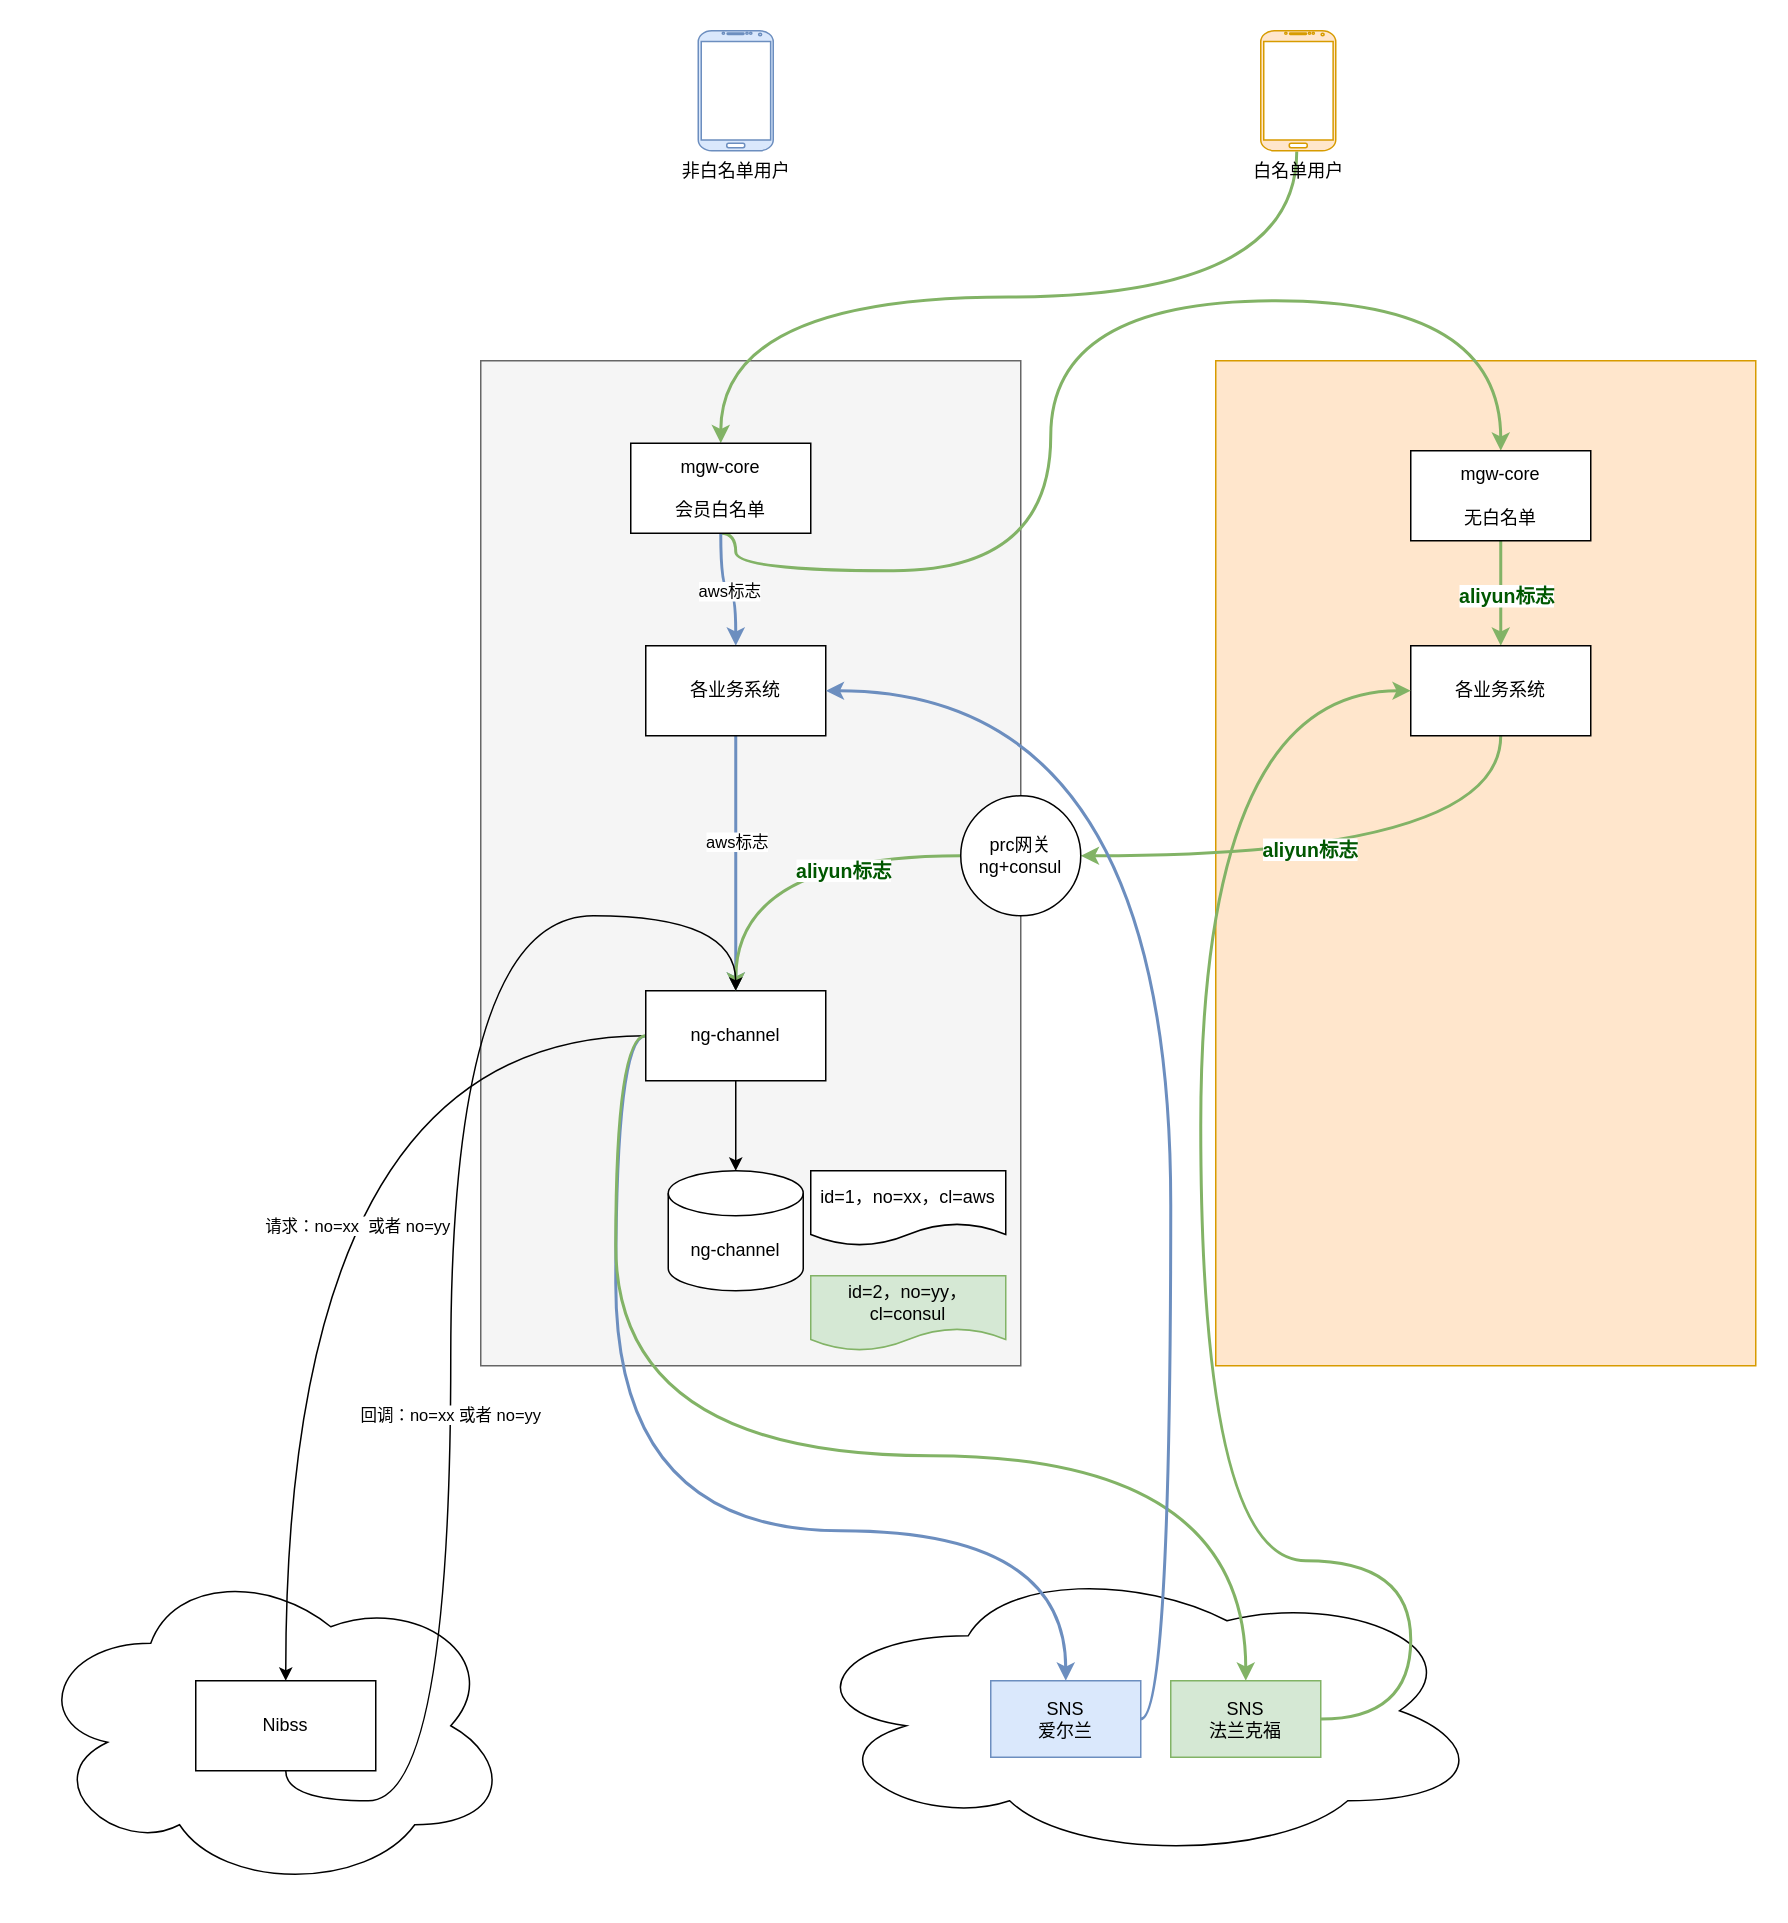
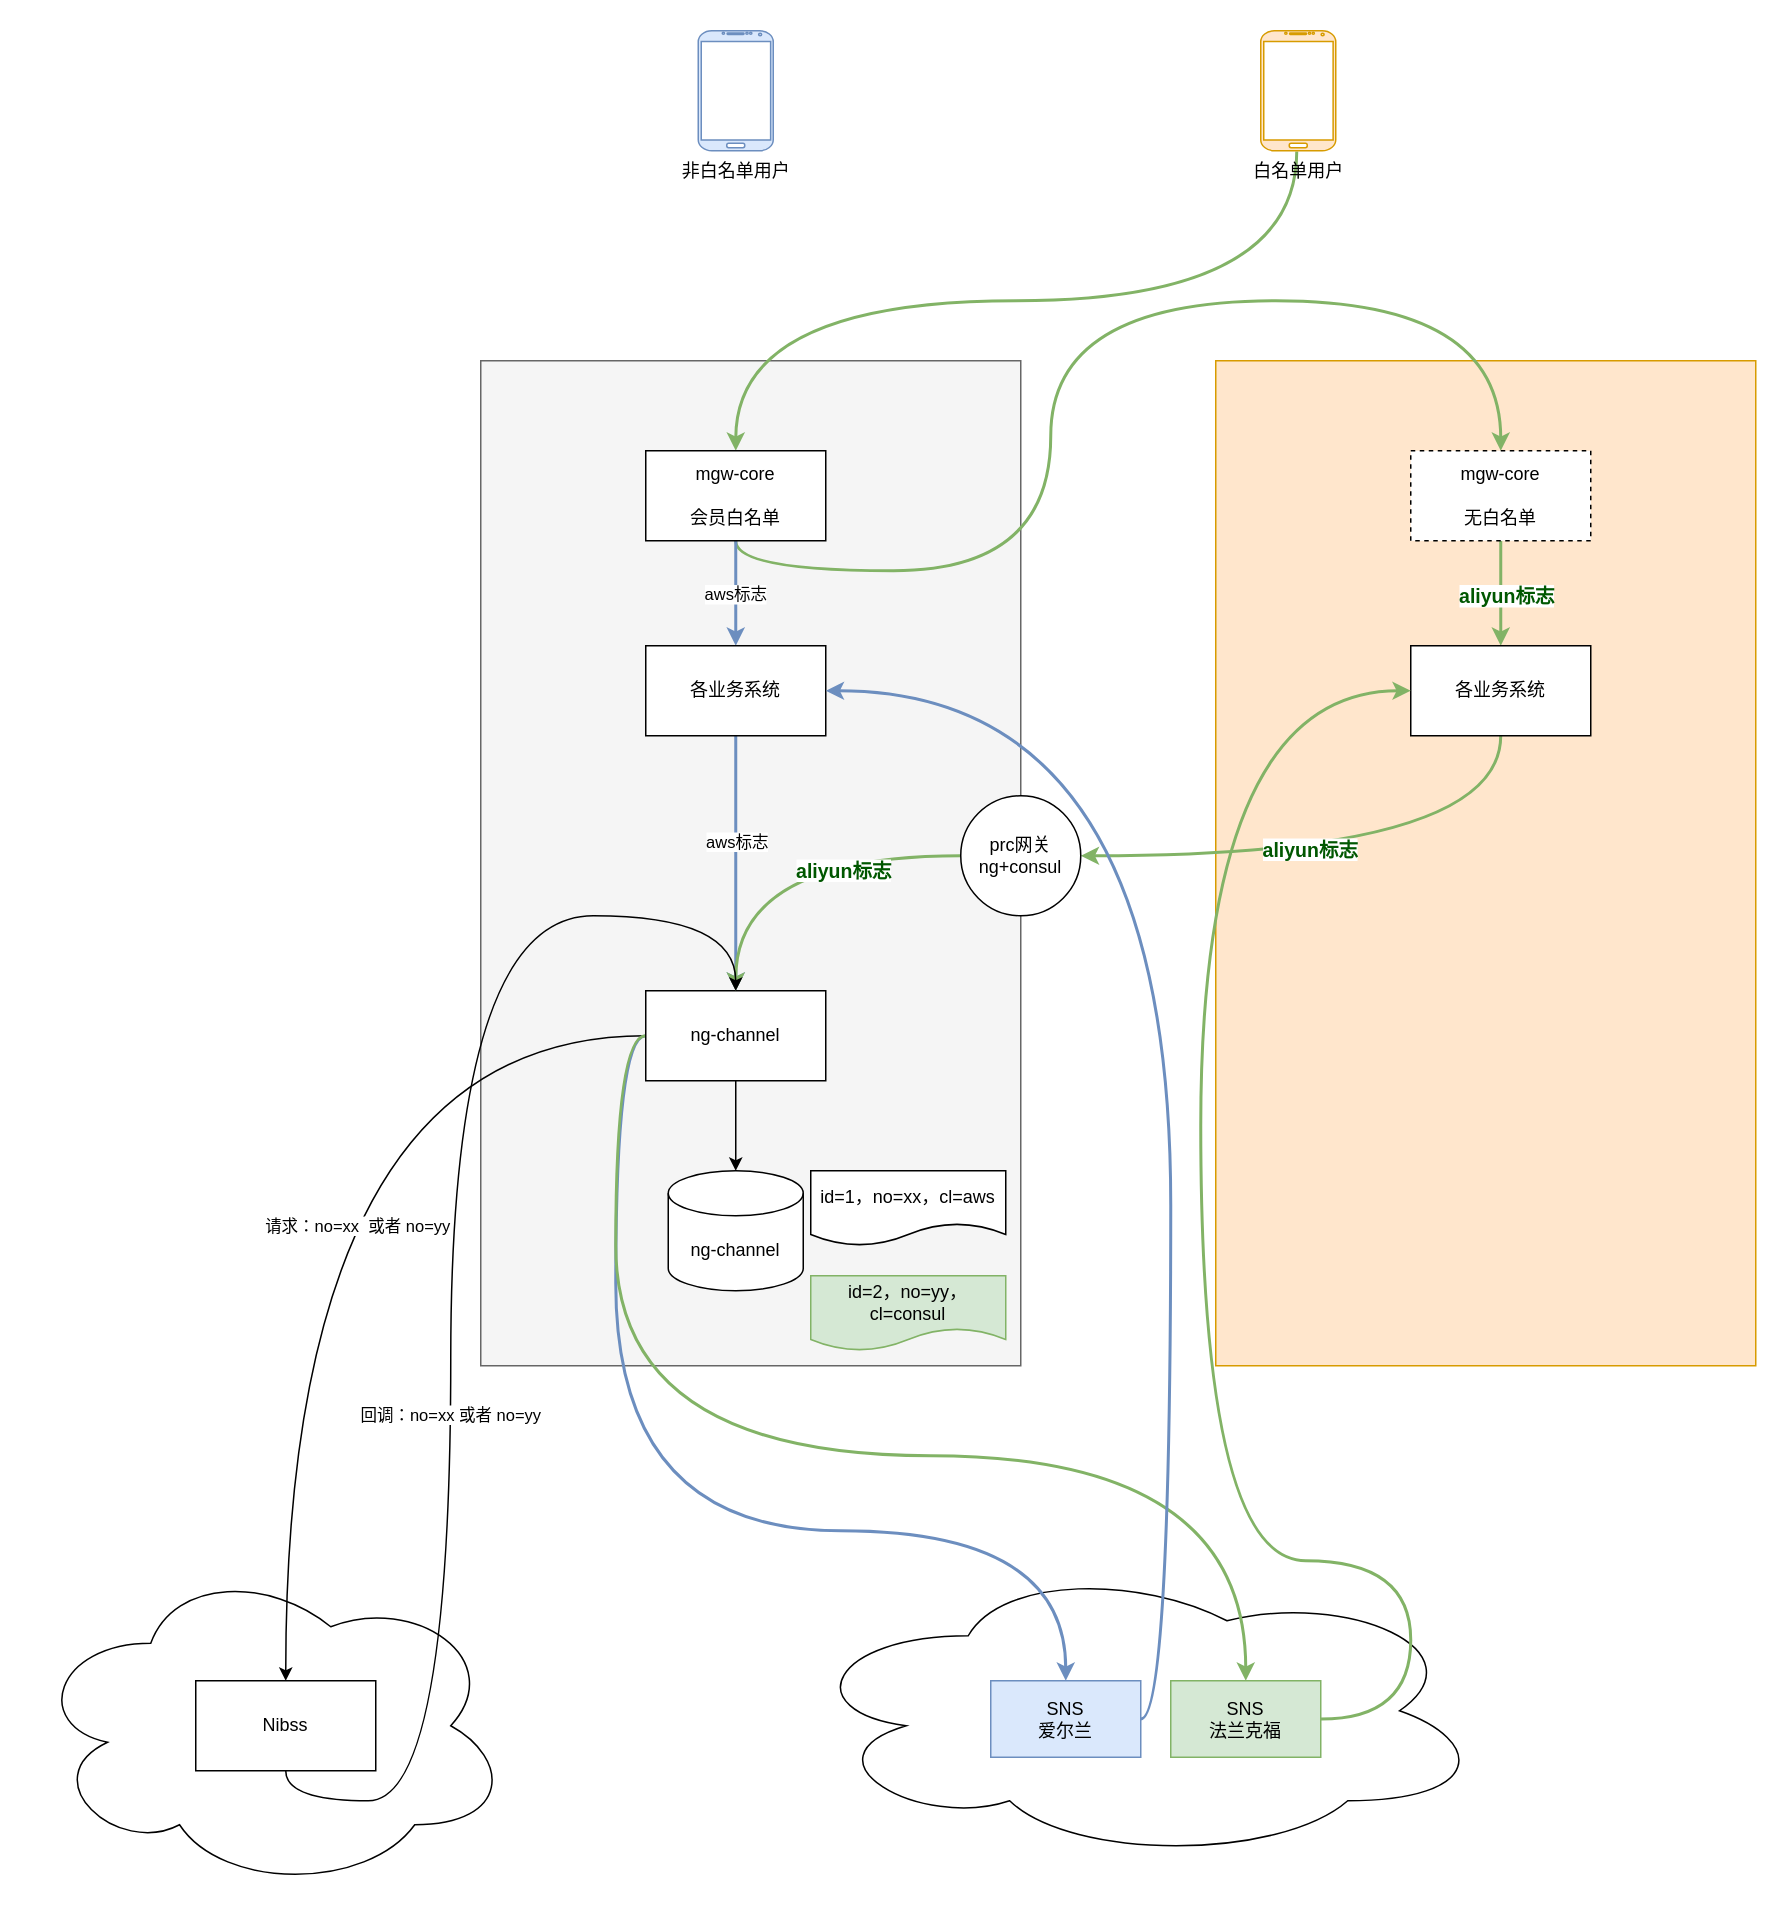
- <mxCell id="10" value="mgw-core&lt;br&gt;&lt;br&gt;会员白名单" style="rounded=0;whiteSpace=wrap;html=1;" vertex="1" parent="1"><mxGeometry x="420" y="295" width="120" height="60" as="geometry" /></mxCell>
+ <mxCell id="10" value="mgw-core&lt;br&gt;&lt;br&gt;会员白名单" style="rounded=0;whiteSpace=wrap;html=1;" vertex="1" parent="1"><mxGeometry x="430" y="300" width="120" height="60" as="geometry" /></mxCell>
- <mxCell id="13" value="mgw-core&lt;br&gt;&lt;br&gt;无白名单" style="rounded=0;whiteSpace=wrap;html=1;" vertex="1" parent="1"><mxGeometry x="940" y="300" width="120" height="60" as="geometry" /></mxCell>
+ <mxCell id="13" value="mgw-core&lt;br&gt;&lt;br&gt;无白名单" style="rounded=0;whiteSpace=wrap;html=1;dashed=1;" vertex="1" parent="1"><mxGeometry x="940" y="300" width="120" height="60" as="geometry" /></mxCell>
